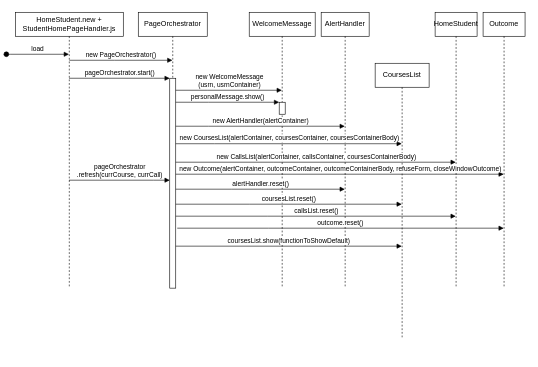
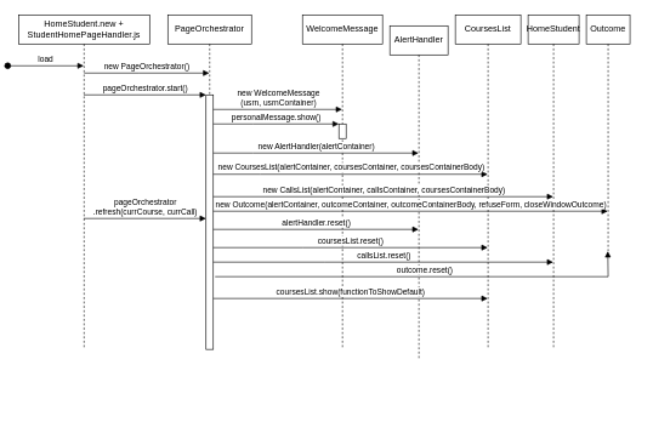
- <mxCell id="8" value="AlertHandler" style="shape=umlLifeline;perimeter=lifelinePerimeter;whiteSpace=wrap;html=1;container=0;dropTarget=0;collapsible=0;recursiveResize=0;outlineConnect=0;portConstraint=eastwest;newEdgeStyle={&quot;edgeStyle&quot;:&quot;elbowEdgeStyle&quot;,&quot;elbow&quot;:&quot;vertical&quot;,&quot;curved&quot;:0,&quot;rounded&quot;:0};" vertex="1" parent="1"><mxGeometry x="530" y="20" width="80" height="460" as="geometry" /></mxCell>
+ <mxCell id="8" value="AlertHandler" style="shape=umlLifeline;perimeter=lifelinePerimeter;whiteSpace=wrap;html=1;container=0;dropTarget=0;collapsible=0;recursiveResize=0;outlineConnect=0;portConstraint=eastwest;newEdgeStyle={&quot;edgeStyle&quot;:&quot;elbowEdgeStyle&quot;,&quot;elbow&quot;:&quot;vertical&quot;,&quot;curved&quot;:0,&quot;rounded&quot;:0};" vertex="1" parent="1"><mxGeometry x="530" y="35" width="80" height="460" as="geometry" /></mxCell>
- <mxCell id="23" value="Outcome" style="shape=umlLifeline;perimeter=lifelinePerimeter;whiteSpace=wrap;html=1;container=0;dropTarget=0;collapsible=0;recursiveResize=0;outlineConnect=0;portConstraint=eastwest;newEdgeStyle={&quot;edgeStyle&quot;:&quot;elbowEdgeStyle&quot;,&quot;elbow&quot;:&quot;vertical&quot;,&quot;curved&quot;:0,&quot;rounded&quot;:0};" vertex="1" parent="1"><mxGeometry x="800" y="20" width="70" height="460" as="geometry" /></mxCell>
+ <mxCell id="23" value="Outcome" style="shape=umlLifeline;perimeter=lifelinePerimeter;whiteSpace=wrap;html=1;container=0;dropTarget=0;collapsible=0;recursiveResize=0;outlineConnect=0;portConstraint=eastwest;newEdgeStyle={&quot;edgeStyle&quot;:&quot;elbowEdgeStyle&quot;,&quot;elbow&quot;:&quot;vertical&quot;,&quot;curved&quot;:0,&quot;rounded&quot;:0};" vertex="1" parent="1"><mxGeometry x="800" y="20" width="60" height="325" as="geometry" /></mxCell>
- <mxCell id="10" value="CoursesList" style="shape=umlLifeline;perimeter=lifelinePerimeter;whiteSpace=wrap;html=1;container=0;dropTarget=0;collapsible=0;recursiveResize=0;outlineConnect=0;portConstraint=eastwest;newEdgeStyle={&quot;edgeStyle&quot;:&quot;elbowEdgeStyle&quot;,&quot;elbow&quot;:&quot;vertical&quot;,&quot;curved&quot;:0,&quot;rounded&quot;:0};" vertex="1" parent="1"><mxGeometry x="620" y="105" width="90" height="460" as="geometry" /></mxCell>
+ <mxCell id="10" value="CoursesList" style="shape=umlLifeline;perimeter=lifelinePerimeter;whiteSpace=wrap;html=1;container=0;dropTarget=0;collapsible=0;recursiveResize=0;outlineConnect=0;portConstraint=eastwest;newEdgeStyle={&quot;edgeStyle&quot;:&quot;elbowEdgeStyle&quot;,&quot;elbow&quot;:&quot;vertical&quot;,&quot;curved&quot;:0,&quot;rounded&quot;:0};" vertex="1" parent="1"><mxGeometry x="620" y="20" width="90" height="460" as="geometry" /></mxCell>
